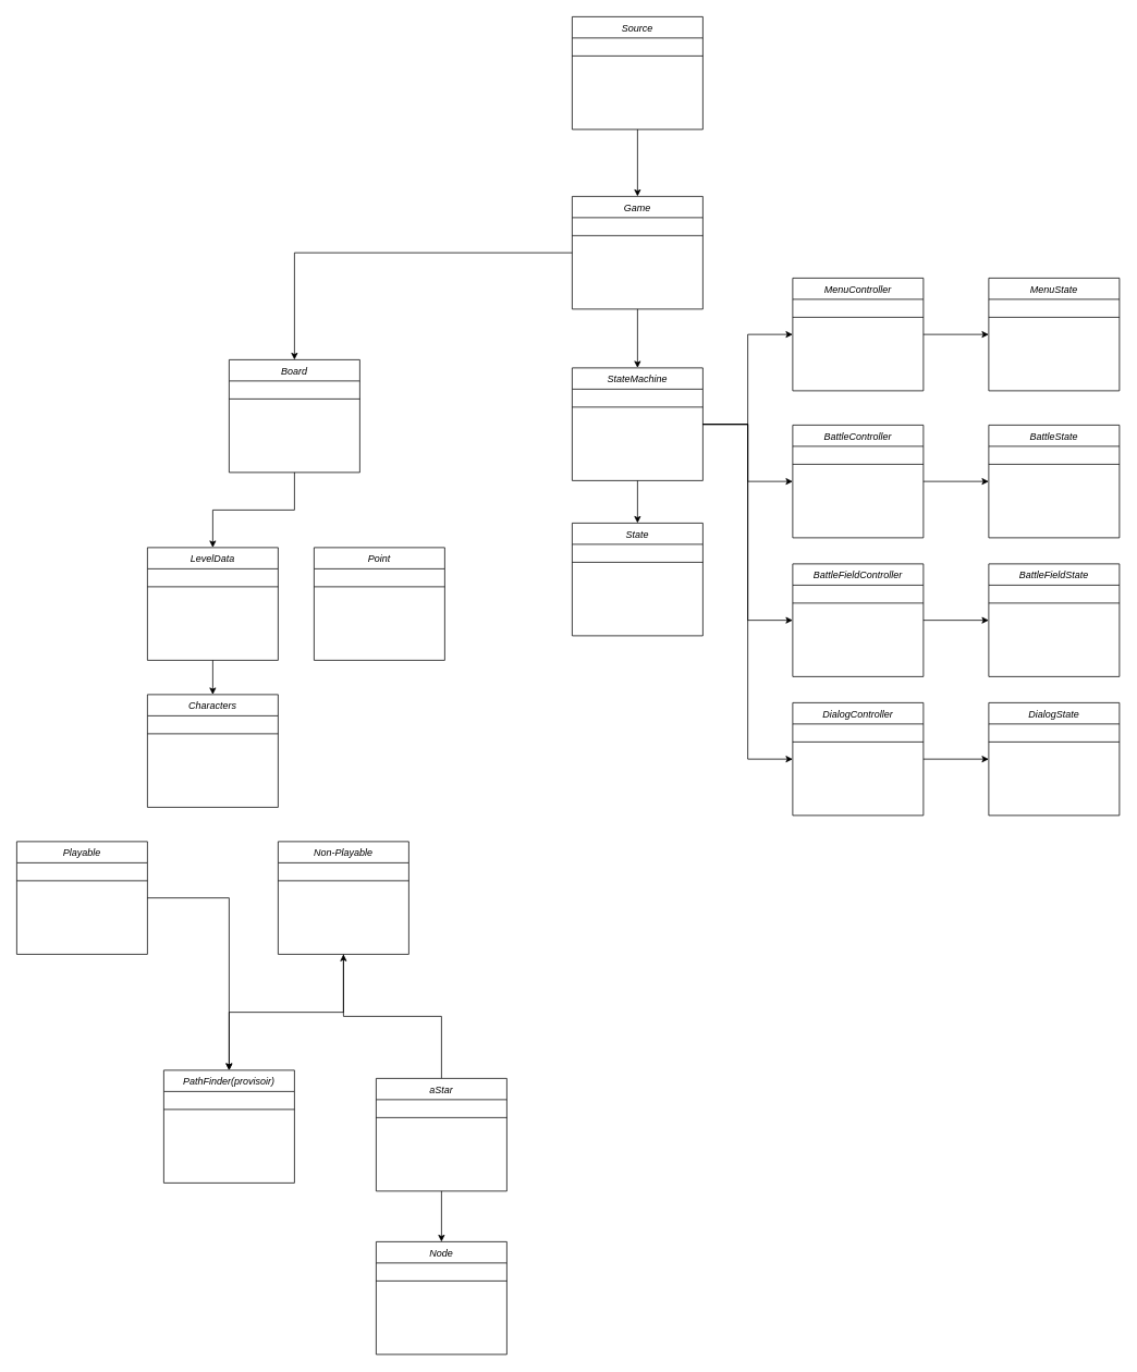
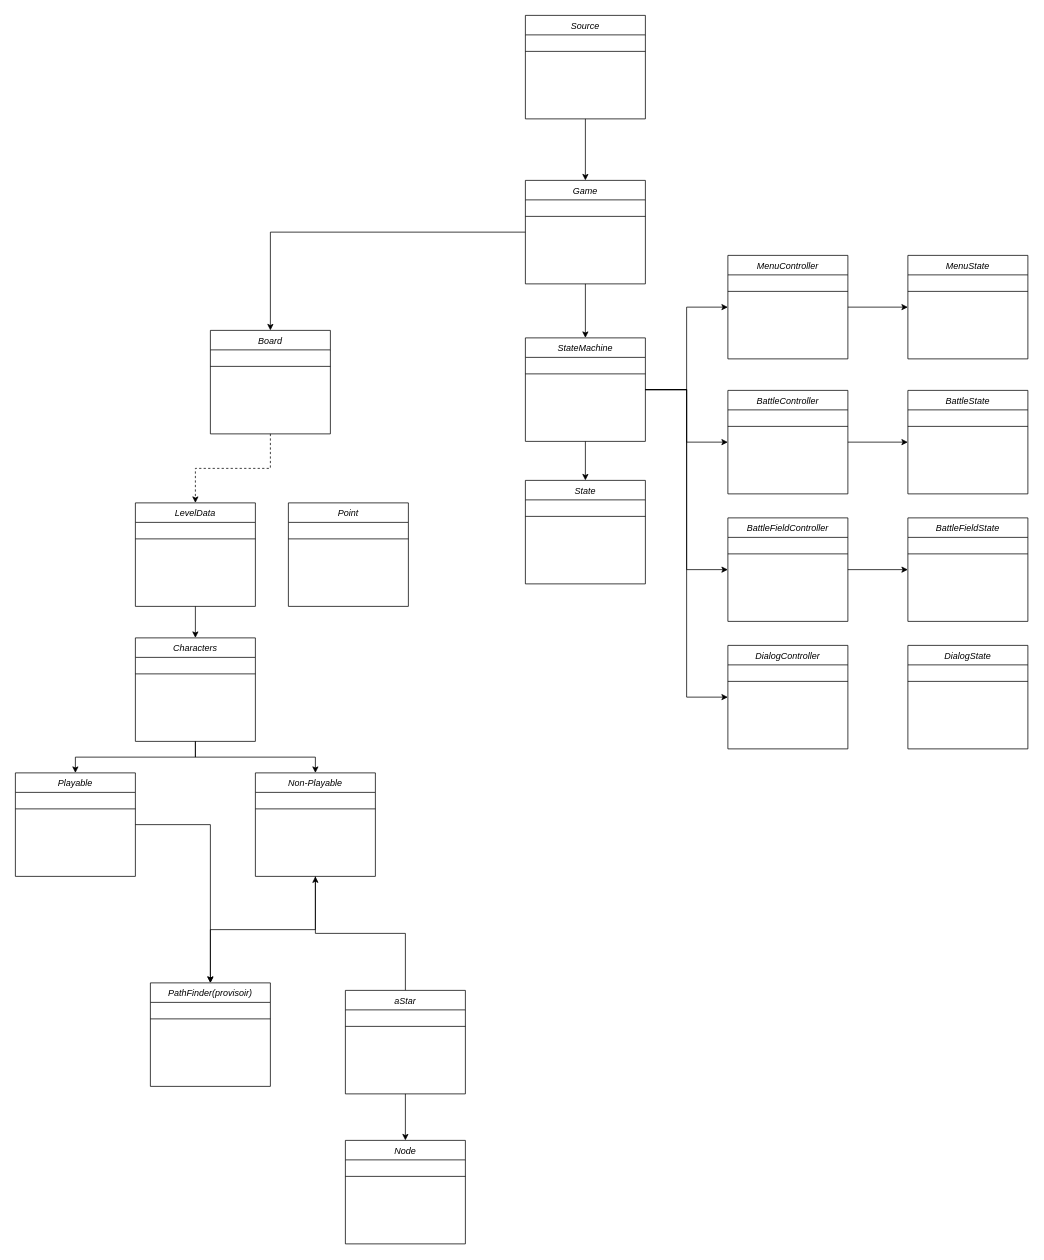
- <mxCell id="6" style="edgeStyle=orthogonalEdgeStyle;rounded=0;orthogonalLoop=1;jettySize=auto;html=1;entryX=0.5;entryY=0;entryDx=0;entryDy=0;" edge="1" parent="1" source="7" target="12"><mxGeometry relative="1" as="geometry" /></mxCell>
+ <mxCell id="6" style="edgeStyle=orthogonalEdgeStyle;rounded=0;orthogonalLoop=1;jettySize=auto;html=1;entryX=0.5;entryY=0;entryDx=0;entryDy=0;dashed=1;" edge="1" parent="1" source="7" target="12"><mxGeometry relative="1" as="geometry" /></mxCell>
- <mxCell id="47" style="edgeStyle=orthogonalEdgeStyle;rounded=0;orthogonalLoop=1;jettySize=auto;html=1;entryX=0;entryY=0.5;entryDx=0;entryDy=0;" edge="1" parent="1" source="48" target="50"><mxGeometry relative="1" as="geometry" /></mxCell>
+ <mxCell id="52" style="edgeStyle=orthogonalEdgeStyle;rounded=0;orthogonalLoop=1;jettySize=auto;html=1;" edge="1" parent="1" source="54" target="60"><mxGeometry relative="1" as="geometry" /></mxCell>
+ <mxCell id="53" style="edgeStyle=orthogonalEdgeStyle;rounded=0;orthogonalLoop=1;jettySize=auto;html=1;entryX=0.5;entryY=0;entryDx=0;entryDy=0;" edge="1" parent="1" source="54" target="57"><mxGeometry relative="1" as="geometry" /></mxCell>
